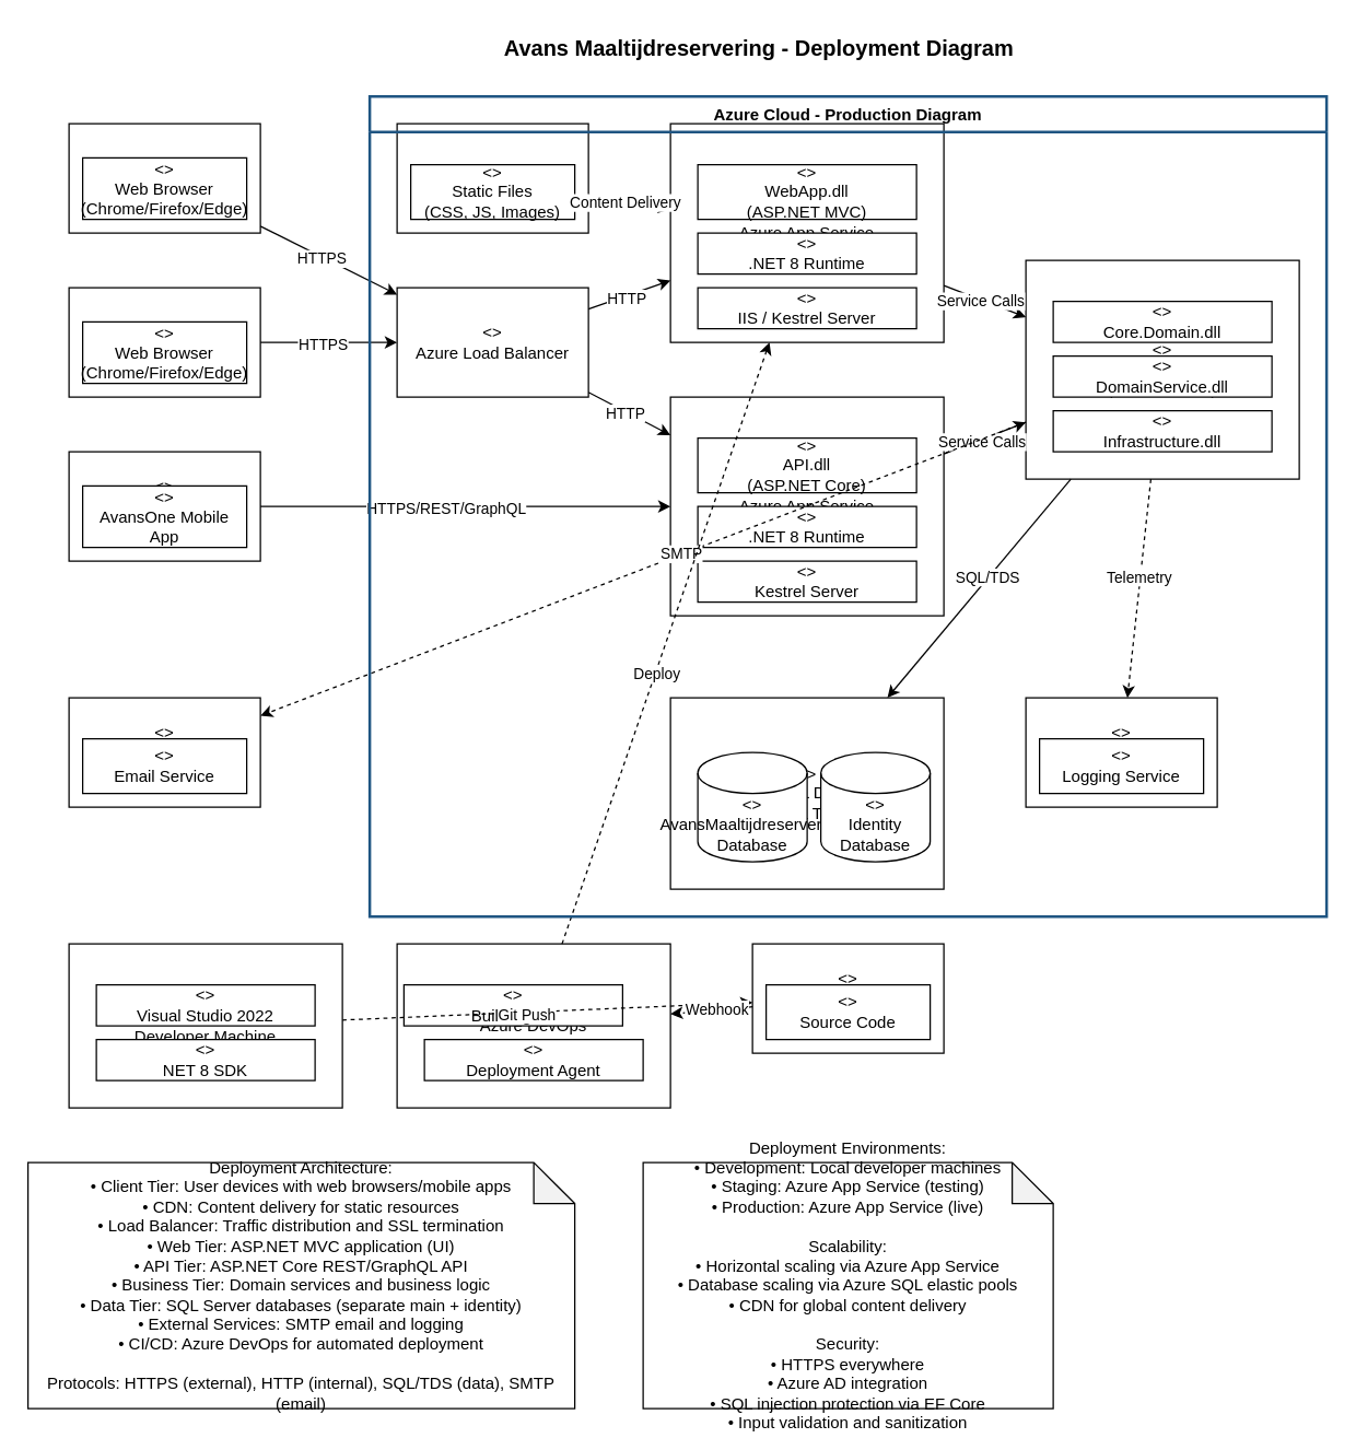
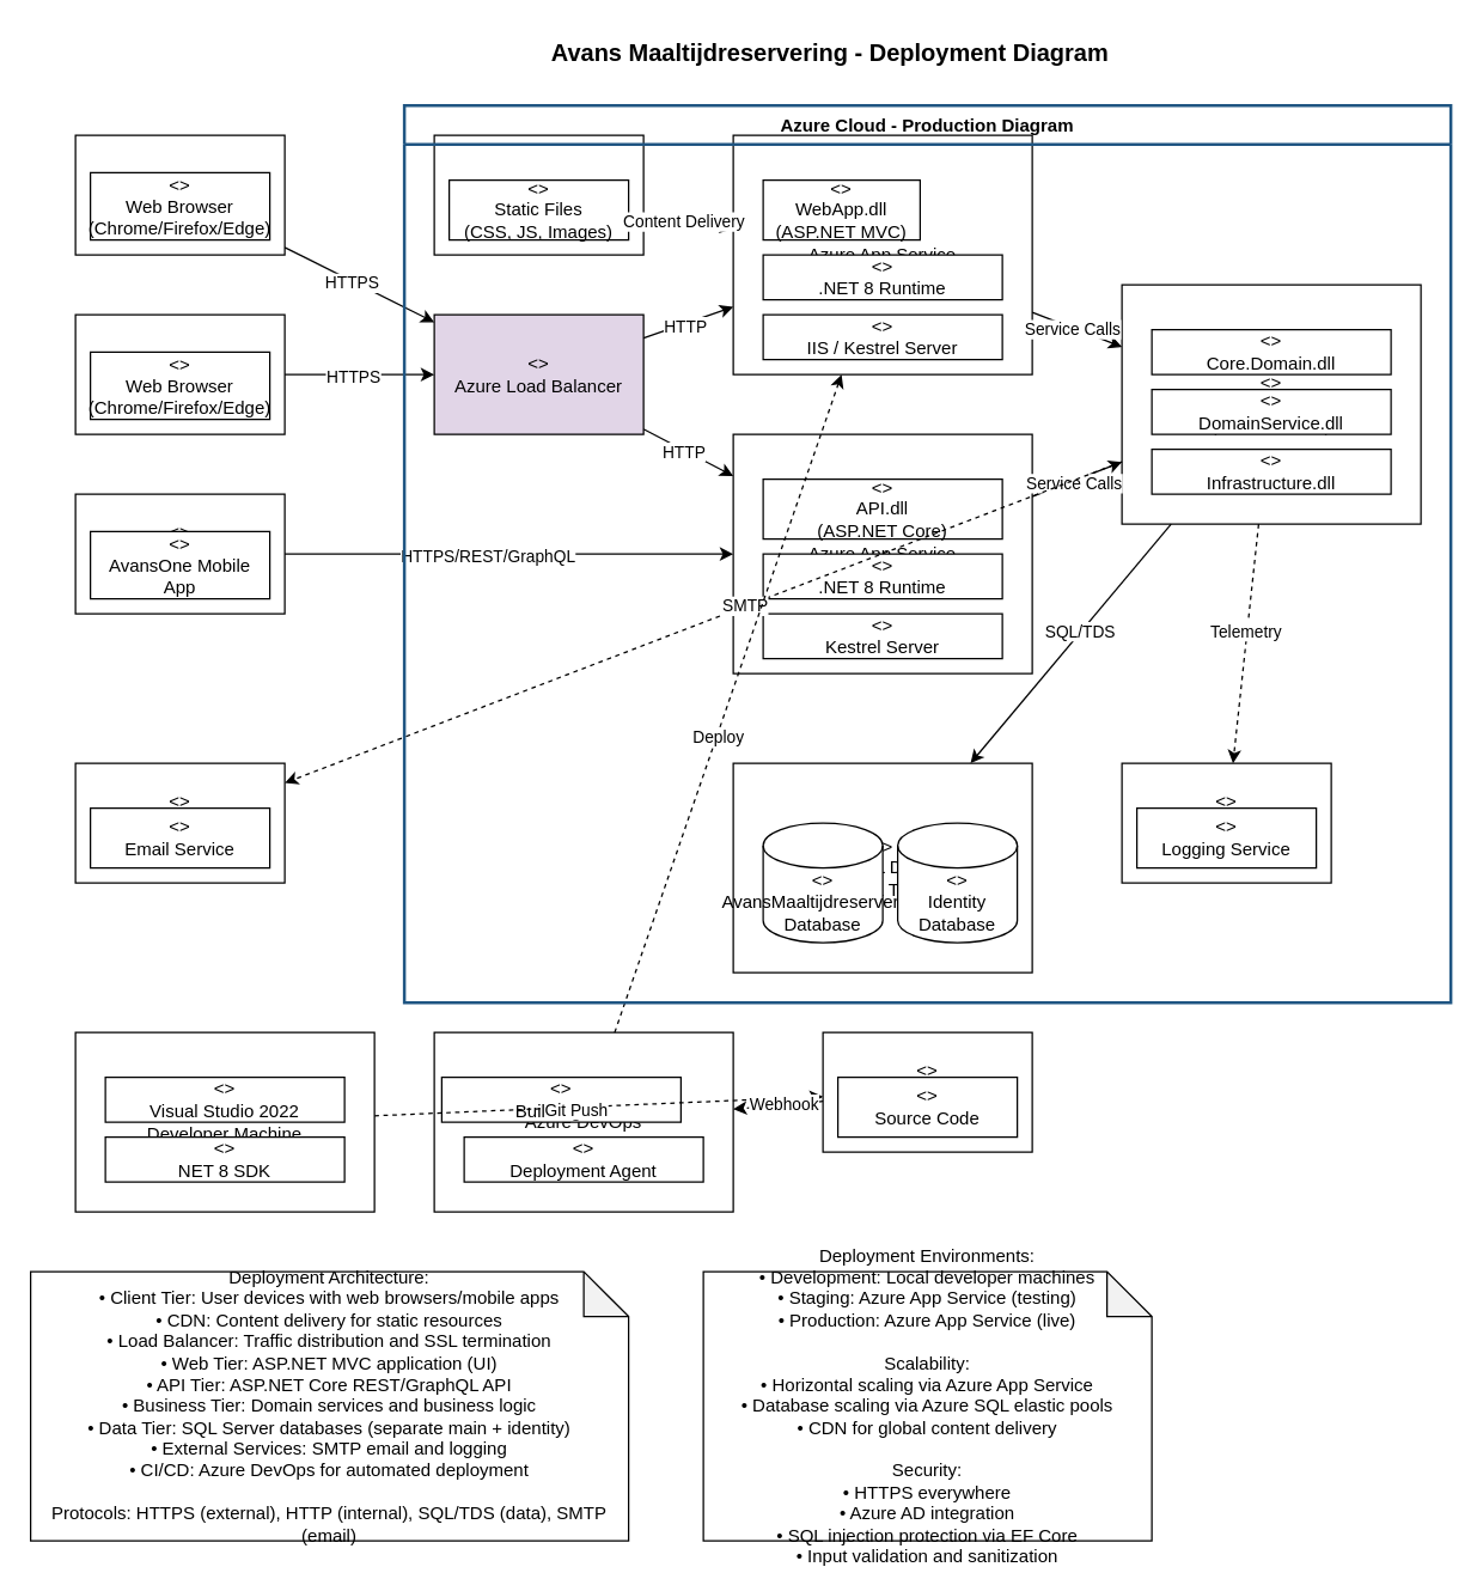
- <mxCell id="11" value="&lt;&lt;artifact&gt;&gt;&#10;WebApp.dll&#10;(ASP.NET MVC)" style="html=1;dropTarget=0;whiteSpace=wrap;" vertex="1" parent="10"><mxGeometry x="20" y="30" width="160" height="40" as="geometry" /></mxCell>
+ <mxCell id="11" value="&lt;&lt;artifact&gt;&gt;&#10;WebApp.dll&#10;(ASP.NET MVC)" style="html=1;dropTarget=0;whiteSpace=wrap;" vertex="1" parent="10"><mxGeometry x="20" y="30" width="105" height="40" as="geometry" /></mxCell>
- <mxCell id="9" value="&lt;&lt;device&gt;&gt;&#10;Azure Load Balancer" style="html=1;dropTarget=0;whiteSpace=wrap;" vertex="1" parent="1"><mxGeometry x="290" y="210" width="140" height="80" as="geometry" /></mxCell>
+ <mxCell id="9" value="&lt;&lt;device&gt;&gt;&#10;Azure Load Balancer" style="html=1;dropTarget=0;whiteSpace=wrap;fillColor=#e1d5e7;" vertex="1" parent="1"><mxGeometry x="290" y="210" width="140" height="80" as="geometry" /></mxCell>
